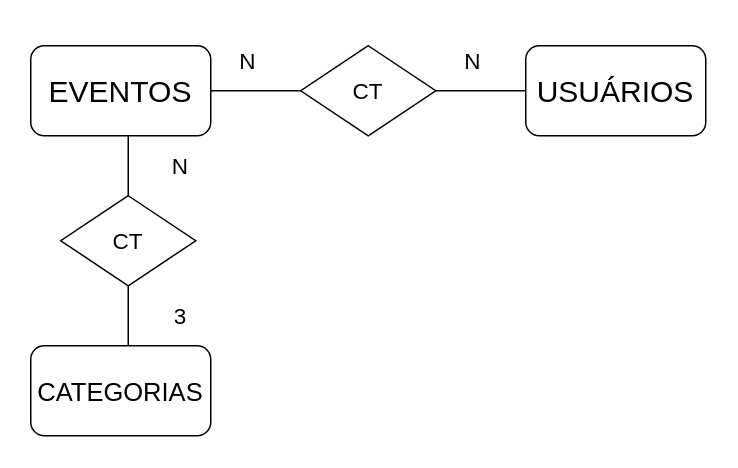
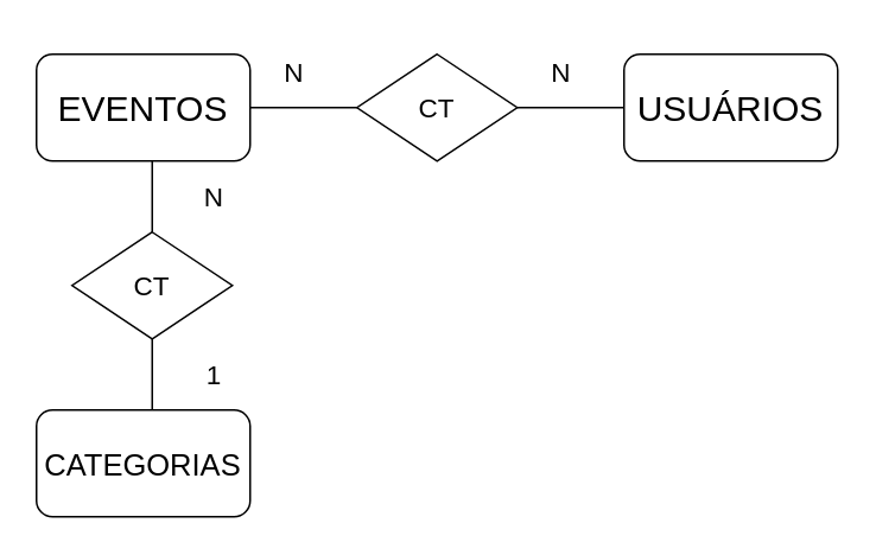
- <mxCell id="20" value="3" style="text;html=1;strokeColor=none;fillColor=none;align=center;verticalAlign=middle;whiteSpace=wrap;rounded=0;fontSize=15;" vertex="1" parent="1"><mxGeometry x="85" y="190" width="70" height="40" as="geometry" /></mxCell>
+ <mxCell id="20" value="1" style="text;html=1;strokeColor=none;fillColor=none;align=center;verticalAlign=middle;whiteSpace=wrap;rounded=0;fontSize=15;" vertex="1" parent="1"><mxGeometry x="85" y="190" width="70" height="40" as="geometry" /></mxCell>
